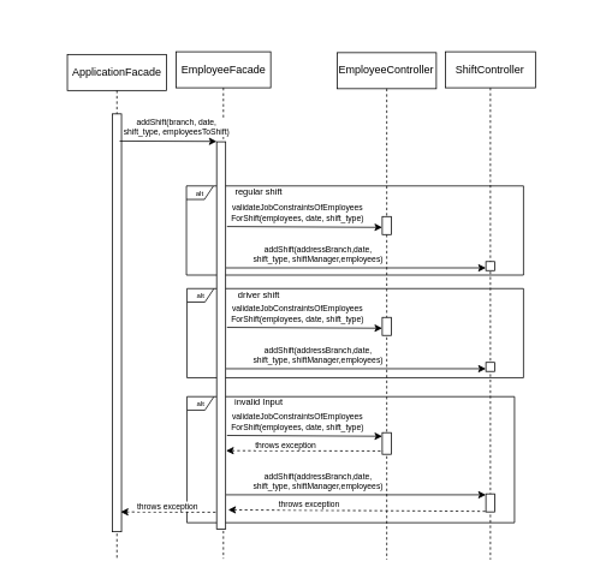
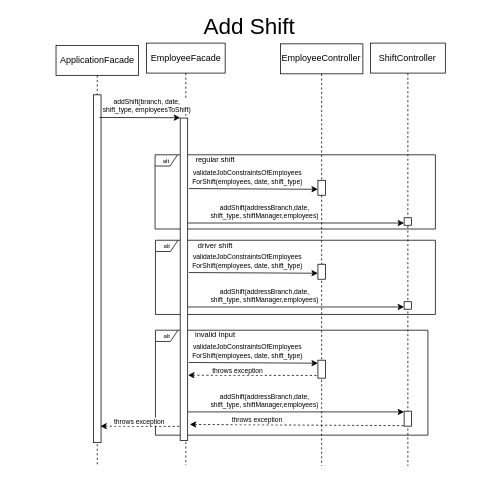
+ <mxCell id="13" value="Add Shift" style="text;html=1;strokeColor=none;fillColor=none;align=center;verticalAlign=middle;whiteSpace=wrap;rounded=0;fontSize=30;" parent="1" vertex="1"><mxGeometry x="20.95" y="20" width="622" height="30" as="geometry" /></mxCell>
